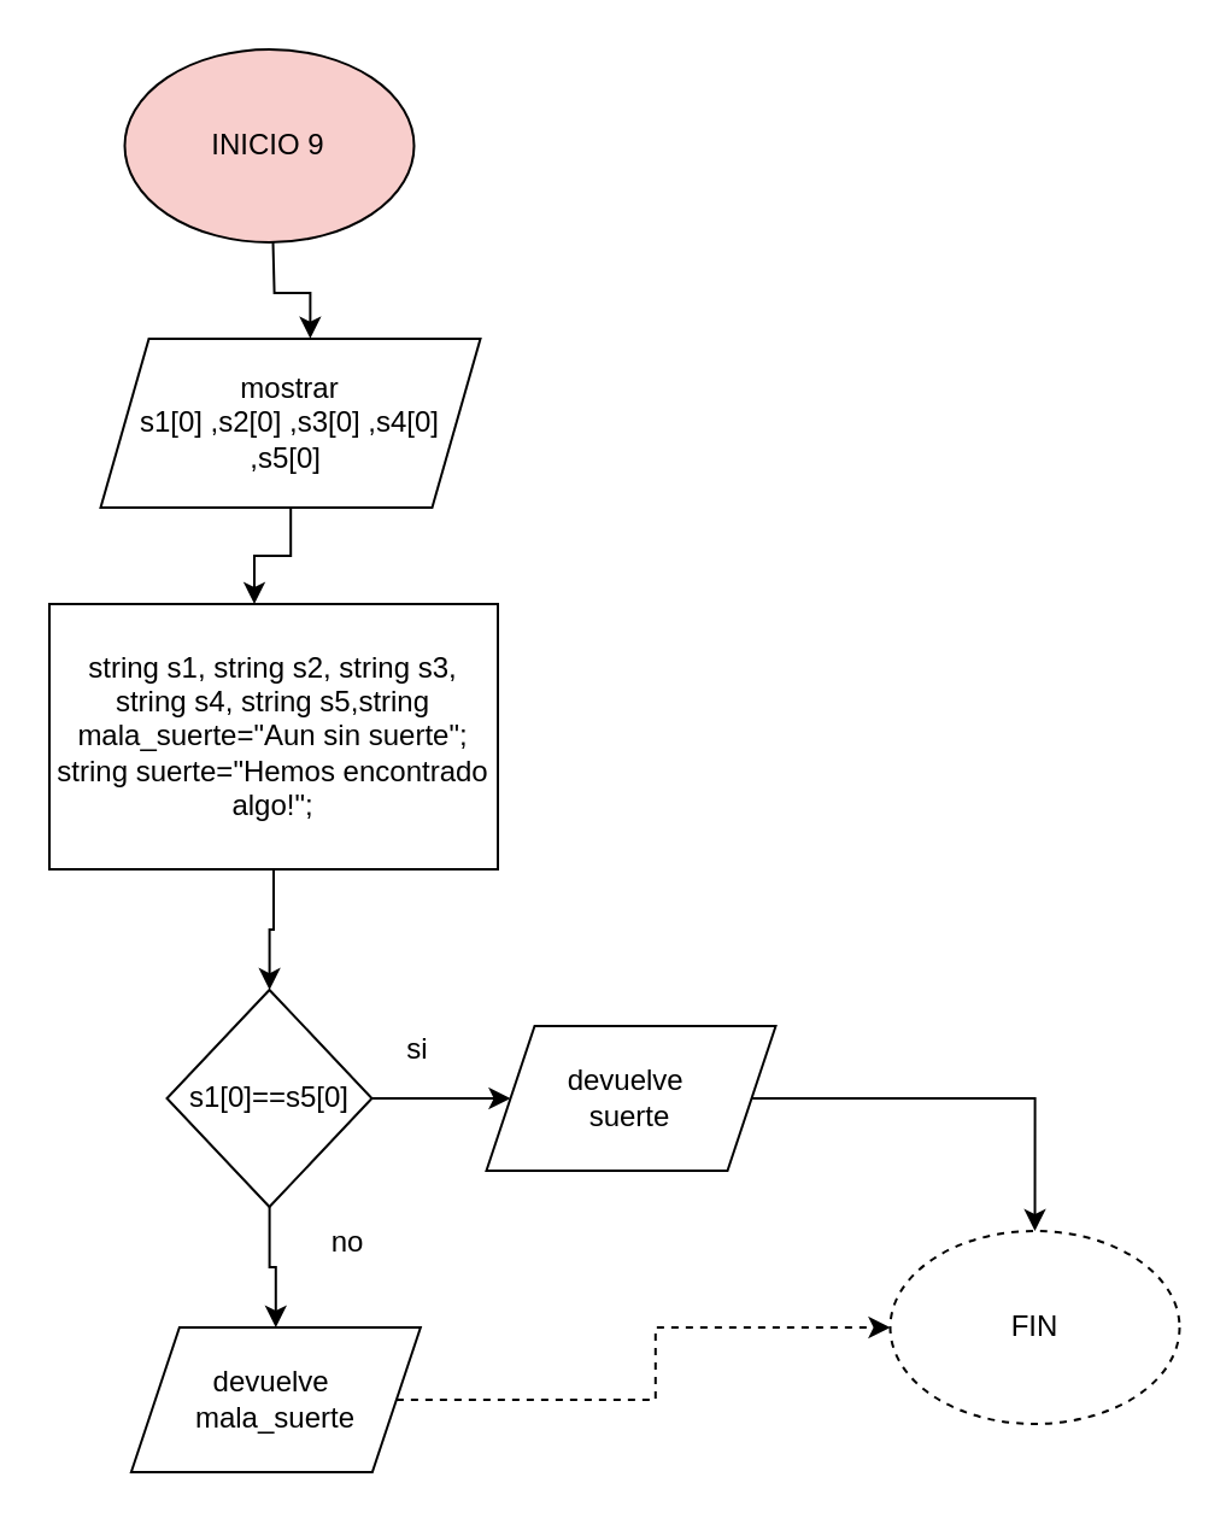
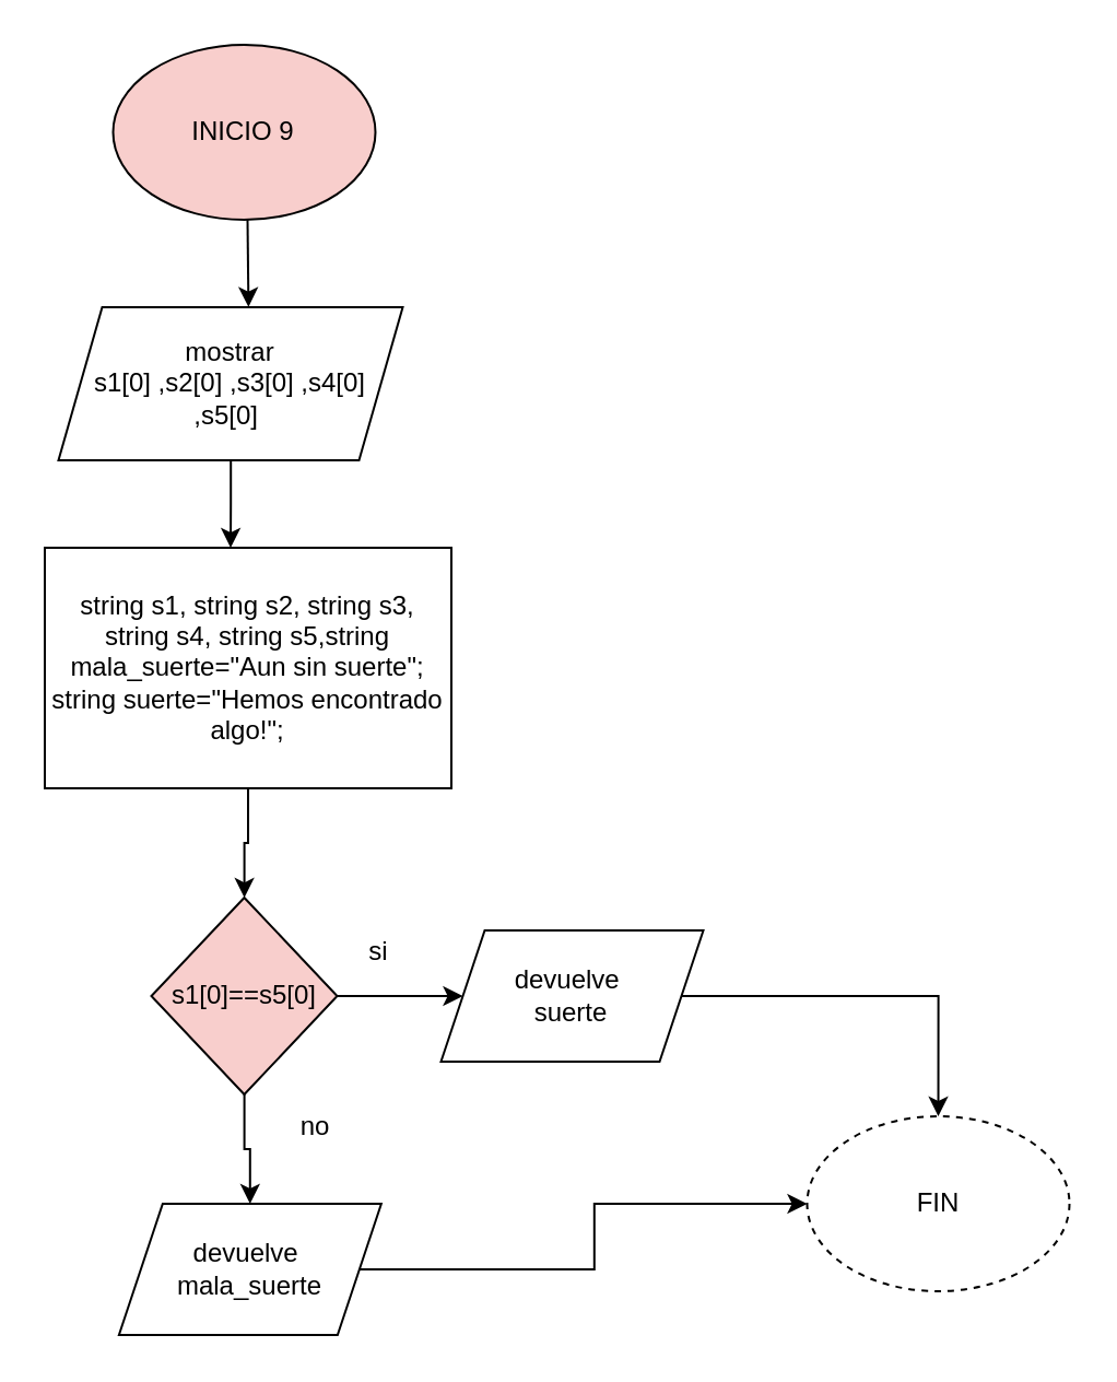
- <mxCell id="4" value="mostrar&lt;div&gt;s1[0] ,s2[0] ,s3[0] ,s4[0] ,s5[0]&amp;nbsp;&lt;/div&gt;" style="shape=parallelogram;perimeter=parallelogramPerimeter;whiteSpace=wrap;html=1;fixedSize=1;" vertex="1" parent="1"><mxGeometry x="41.25" y="140" width="157.5" height="70" as="geometry" /></mxCell>
+ <mxCell id="4" value="mostrar&lt;div&gt;s1[0] ,s2[0] ,s3[0] ,s4[0] ,s5[0]&amp;nbsp;&lt;/div&gt;" style="shape=parallelogram;perimeter=parallelogramPerimeter;whiteSpace=wrap;html=1;fixedSize=1;" vertex="1" parent="1"><mxGeometry x="26.25" y="140" width="157.5" height="70" as="geometry" /></mxCell>
- <mxCell id="9" value="s1[0]==s5[0]" style="rhombus;whiteSpace=wrap;html=1;rounded=0;" vertex="1" parent="1"><mxGeometry x="68.75" y="410" width="85" height="90" as="geometry" /></mxCell>
+ <mxCell id="9" value="s1[0]==s5[0]" style="rhombus;whiteSpace=wrap;html=1;rounded=0;fillColor=#f8cecc;" vertex="1" parent="1"><mxGeometry x="68.75" y="410" width="85" height="90" as="geometry" /></mxCell>
- <mxCell id="12" style="edgeStyle=orthogonalEdgeStyle;rounded=0;orthogonalLoop=1;jettySize=auto;html=1;entryX=0;entryY=0.5;entryDx=0;entryDy=0;dashed=1;" edge="1" parent="1" source="13" target="17"><mxGeometry relative="1" as="geometry" /></mxCell>
+ <mxCell id="12" style="edgeStyle=orthogonalEdgeStyle;rounded=0;orthogonalLoop=1;jettySize=auto;html=1;entryX=0;entryY=0.5;entryDx=0;entryDy=0;" edge="1" parent="1" source="13" target="17"><mxGeometry relative="1" as="geometry" /></mxCell>
